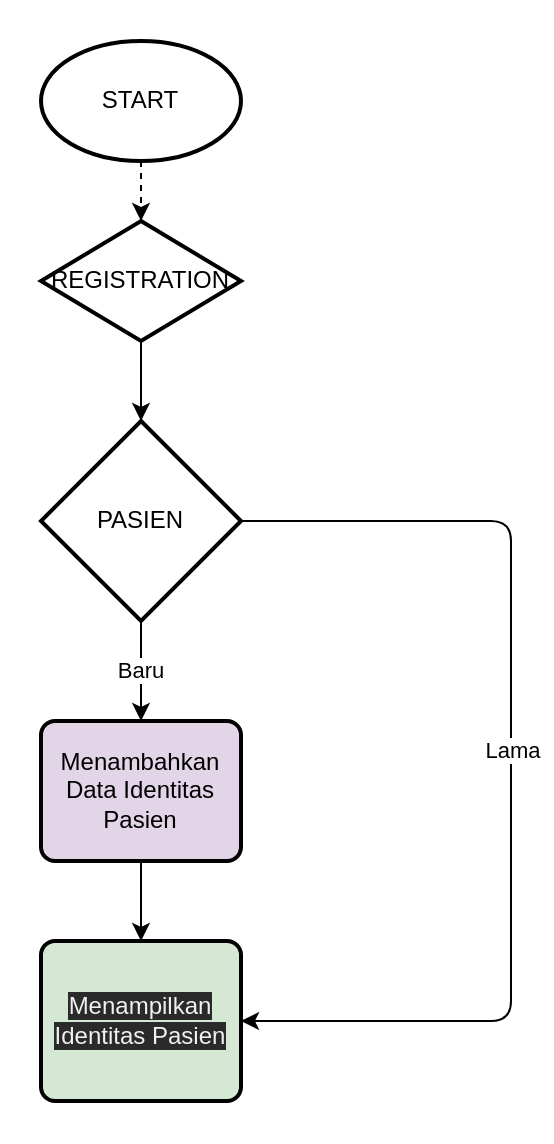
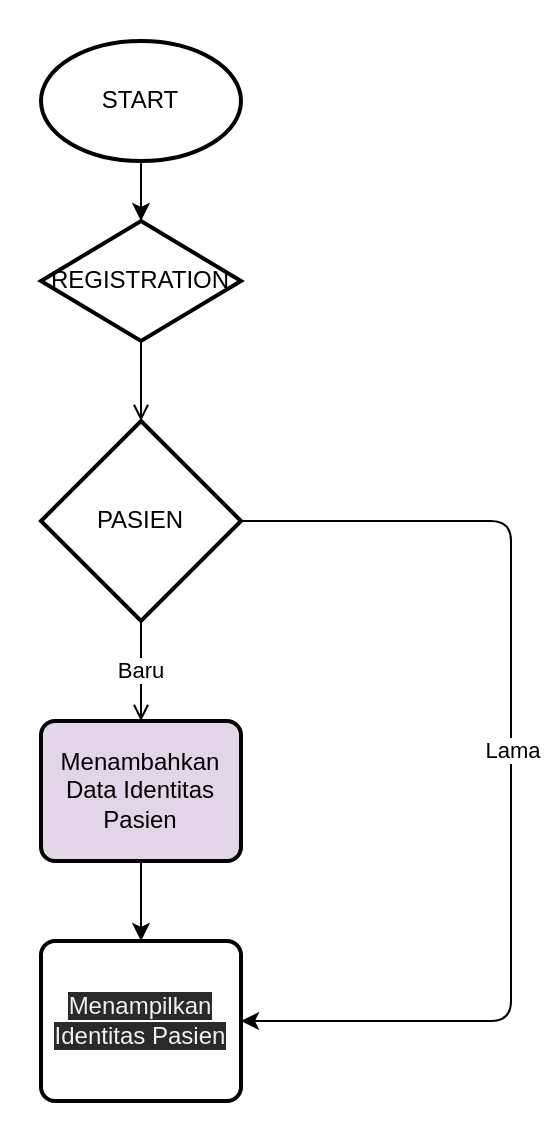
- <mxCell id="2" style="edgeStyle=none;html=1;exitX=0.5;exitY=1;exitDx=0;exitDy=0;exitPerimeter=0;entryX=0.5;entryY=0;entryDx=0;entryDy=0;dashed=1;" edge="1" parent="1" source="3" target="5"><mxGeometry relative="1" as="geometry" /></mxCell>
+ <mxCell id="2" style="edgeStyle=none;html=1;exitX=0.5;exitY=1;exitDx=0;exitDy=0;exitPerimeter=0;entryX=0.5;entryY=0;entryDx=0;entryDy=0;" edge="1" parent="1" source="3" target="5"><mxGeometry relative="1" as="geometry" /></mxCell>
- <mxCell id="4" style="edgeStyle=none;html=1;exitX=0.5;exitY=1;exitDx=0;exitDy=0;" edge="1" parent="1" source="5" target="9"><mxGeometry relative="1" as="geometry" /></mxCell>
+ <mxCell id="4" style="edgeStyle=none;html=1;exitX=0.5;exitY=1;exitDx=0;exitDy=0;endArrow=open;" edge="1" parent="1" source="5" target="9"><mxGeometry relative="1" as="geometry" /></mxCell>
- <mxCell id="6" value="Baru" style="edgeStyle=orthogonalEdgeStyle;html=1;exitX=0.5;exitY=1;exitDx=0;exitDy=0;exitPerimeter=0;entryX=0.5;entryY=0;entryDx=0;entryDy=0;" edge="1" parent="1" source="9" target="11"><mxGeometry relative="1" as="geometry" /></mxCell>
+ <mxCell id="6" value="Baru" style="edgeStyle=orthogonalEdgeStyle;html=1;exitX=0.5;exitY=1;exitDx=0;exitDy=0;exitPerimeter=0;entryX=0.5;entryY=0;entryDx=0;entryDy=0;endArrow=open;" edge="1" parent="1" source="9" target="11"><mxGeometry relative="1" as="geometry" /></mxCell>
- <mxCell id="12" value="&#10;&#10;&lt;span style=&quot;color: rgb(240, 240, 240); font-family: helvetica; font-size: 12px; font-style: normal; font-weight: 400; letter-spacing: normal; text-align: center; text-indent: 0px; text-transform: none; word-spacing: 0px; background-color: rgb(42, 42, 42); display: inline; float: none;&quot;&gt;Menampilkan Identitas Pasien&lt;/span&gt;&#10;&#10;" style="rounded=1;whiteSpace=wrap;html=1;absoluteArcSize=1;arcSize=14;strokeWidth=2;fillColor=#d5e8d4;" vertex="1" parent="1"><mxGeometry x="20" y="470" width="100" height="80" as="geometry" /></mxCell>
+ <mxCell id="12" value="&#10;&#10;&lt;span style=&quot;color: rgb(240, 240, 240); font-family: helvetica; font-size: 12px; font-style: normal; font-weight: 400; letter-spacing: normal; text-align: center; text-indent: 0px; text-transform: none; word-spacing: 0px; background-color: rgb(42, 42, 42); display: inline; float: none;&quot;&gt;Menampilkan Identitas Pasien&lt;/span&gt;&#10;&#10;" style="rounded=1;whiteSpace=wrap;html=1;absoluteArcSize=1;arcSize=14;strokeWidth=2;" vertex="1" parent="1"><mxGeometry x="20" y="470" width="100" height="80" as="geometry" /></mxCell>
